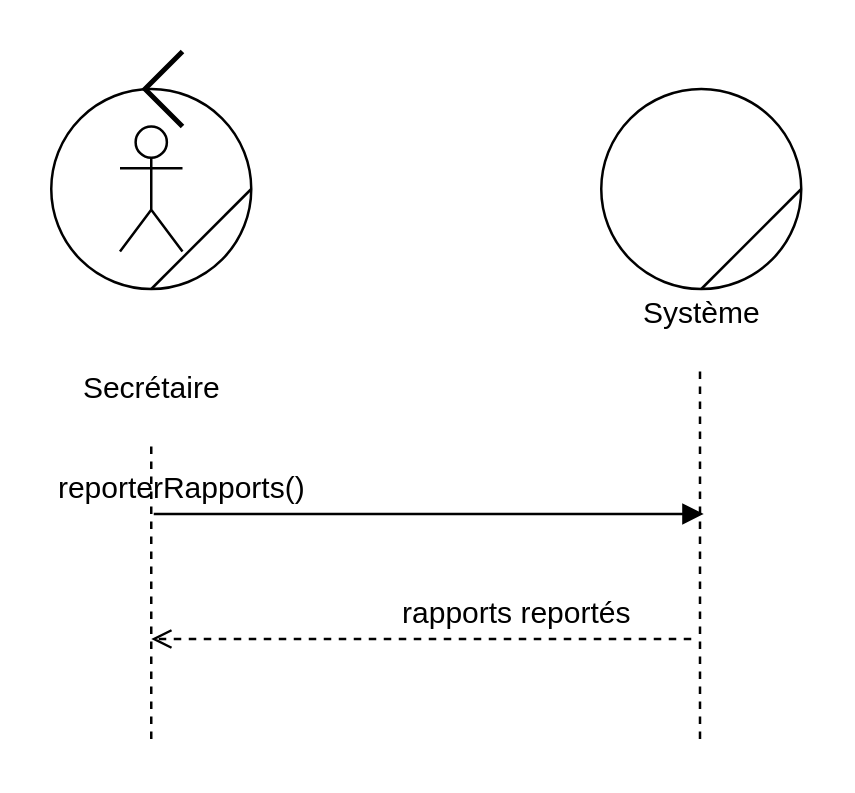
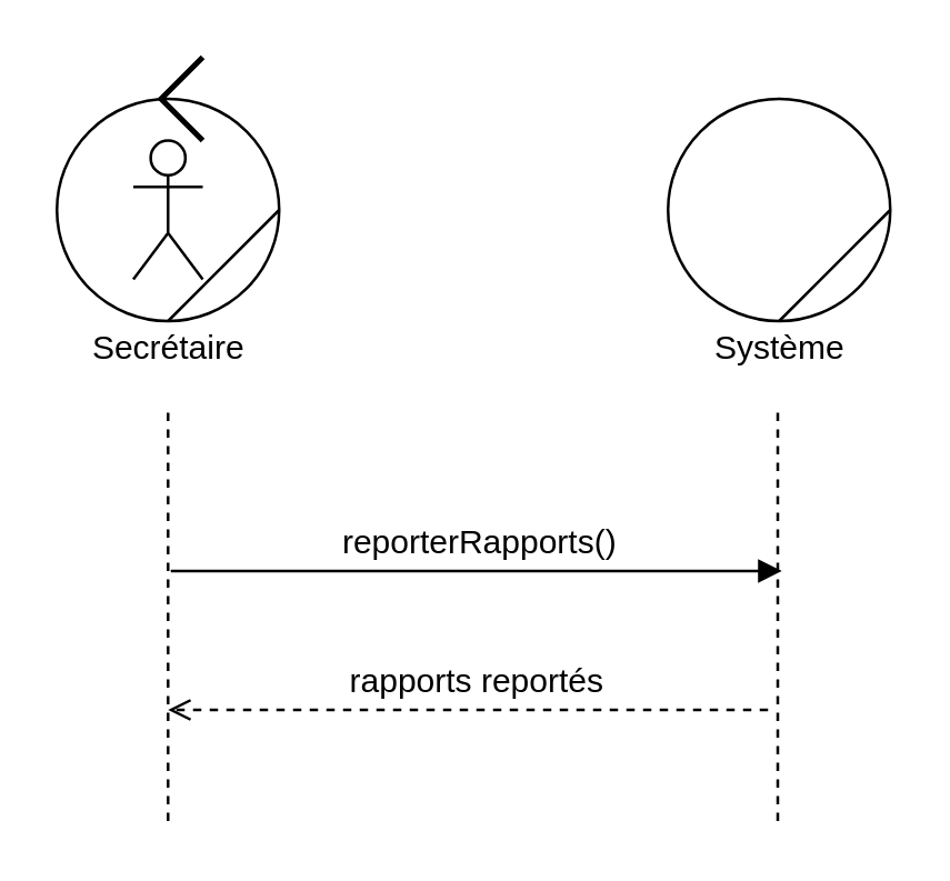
- <mxCell id="5" value="Secrétaire" style="text;html=1;align=center;verticalAlign=middle;resizable=0;points=[];autosize=1;" vertex="1" parent="1"><mxGeometry x="25" y="145" width="70" height="20" as="geometry" /></mxCell>
+ <mxCell id="5" value="Secrétaire" style="text;html=1;align=center;verticalAlign=middle;resizable=0;points=[];autosize=1;" vertex="1" parent="1"><mxGeometry x="25" y="115" width="70" height="20" as="geometry" /></mxCell>
- <mxCell id="12" value="reporterRapports()" style="text;html=1;align=center;verticalAlign=middle;resizable=0;points=[];autosize=1;" vertex="1" parent="1"><mxGeometry x="17" y="185" width="110" height="20" as="geometry" /></mxCell>
+ <mxCell id="12" value="reporterRapports()" style="text;html=1;align=center;verticalAlign=middle;resizable=0;points=[];autosize=1;" vertex="1" parent="1"><mxGeometry x="117" y="185" width="110" height="20" as="geometry" /></mxCell>
- <mxCell id="14" value="rapports reportés" style="text;html=1;align=center;verticalAlign=middle;resizable=0;points=[];autosize=1;" vertex="1" parent="1"><mxGeometry x="151" y="235" width="110" height="20" as="geometry" /></mxCell>
+ <mxCell id="14" value="rapports reportés" style="text;html=1;align=center;verticalAlign=middle;resizable=0;points=[];autosize=1;" vertex="1" parent="1"><mxGeometry x="116" y="235" width="110" height="20" as="geometry" /></mxCell>
